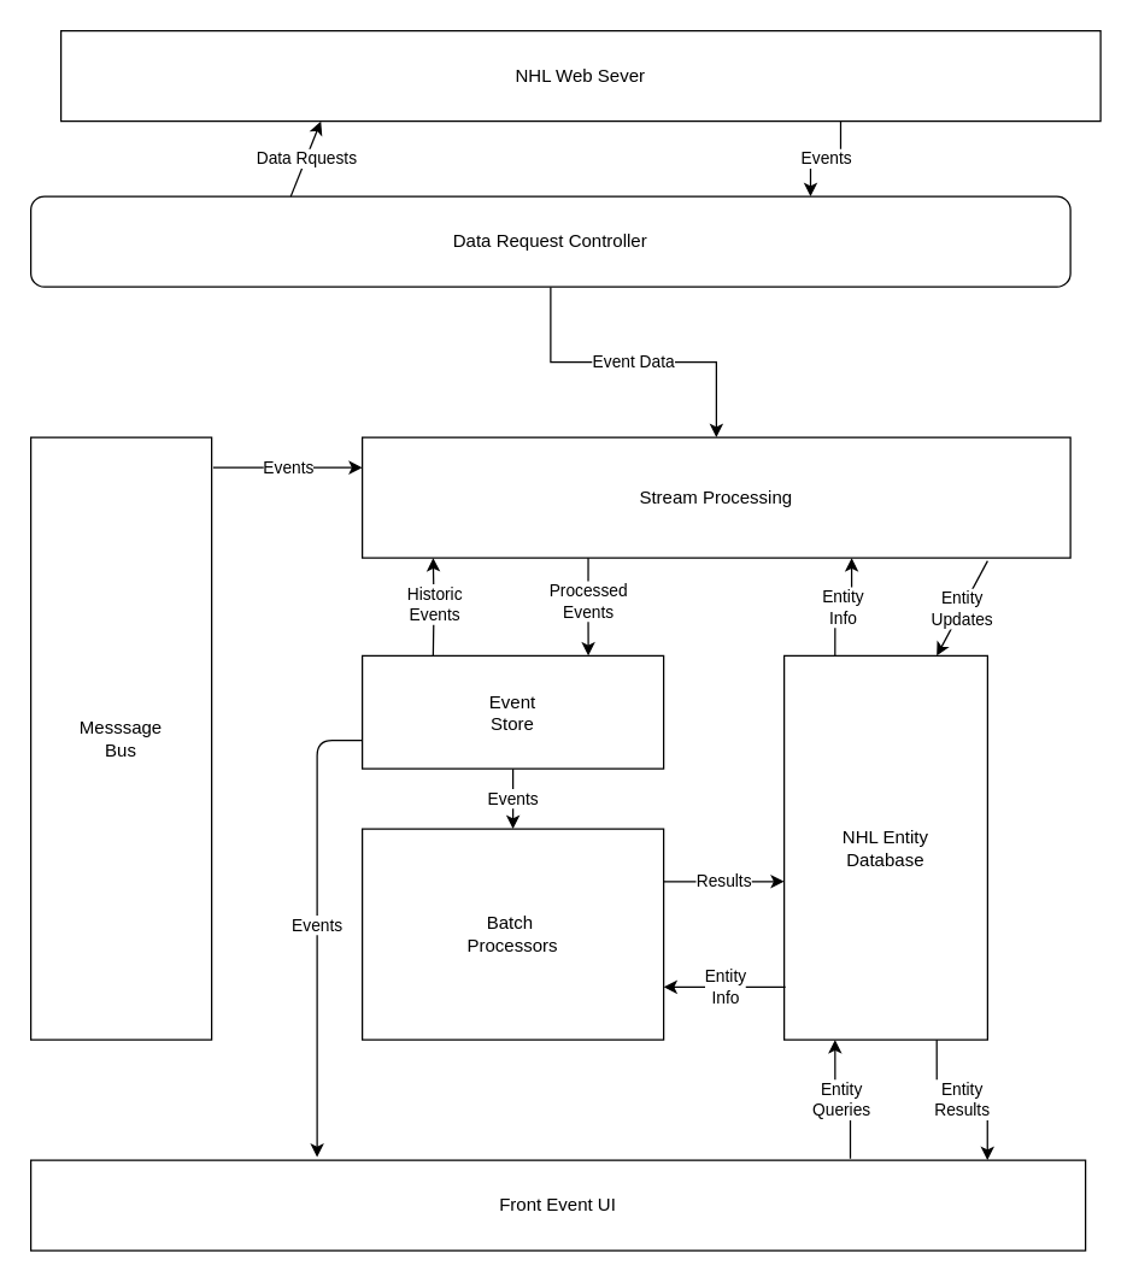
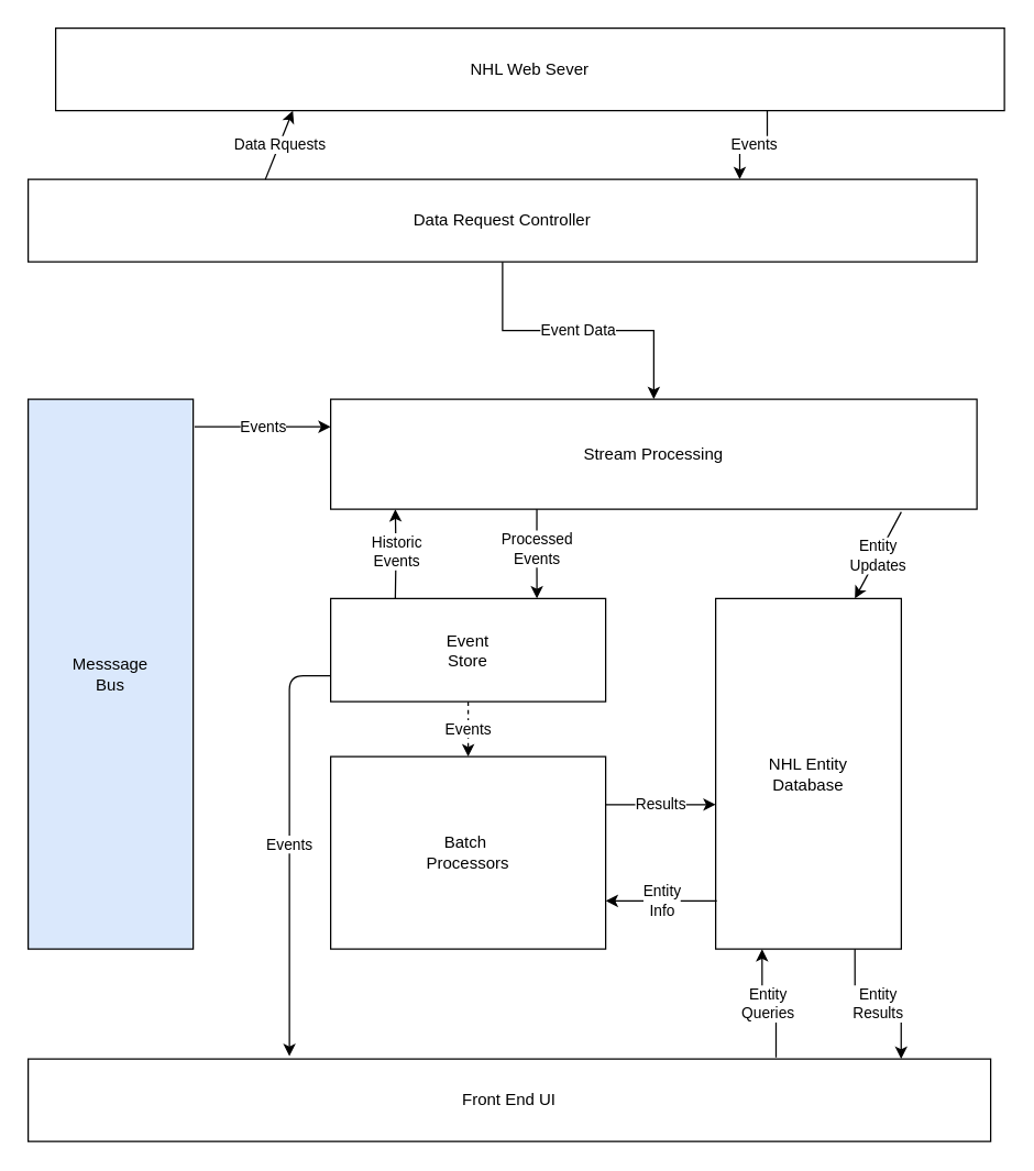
- <mxCell id="5" value="Data Request Controller" style="whiteSpace=wrap;html=1;rounded=1;" vertex="1" parent="1"><mxGeometry x="20" y="130" width="690" height="60" as="geometry" /></mxCell>
+ <mxCell id="5" value="Data Request Controller" style="rounded=0;whiteSpace=wrap;html=1;" vertex="1" parent="1"><mxGeometry x="20" y="130" width="690" height="60" as="geometry" /></mxCell>
- <mxCell id="10" value="Entity&lt;br&gt;Info" style="edgeStyle=orthogonalEdgeStyle;rounded=0;orthogonalLoop=1;jettySize=auto;html=1;exitX=0.25;exitY=0;exitDx=0;exitDy=0;entryX=0.691;entryY=1;entryDx=0;entryDy=0;entryPerimeter=0;" edge="1" parent="1" source="12" target="7"><mxGeometry relative="1" as="geometry" /></mxCell>
- <mxCell id="6" value="Messsage&lt;br&gt;Bus" style="rounded=0;whiteSpace=wrap;html=1;" vertex="1" parent="1"><mxGeometry x="20" y="290" width="120" height="400" as="geometry" /></mxCell>
+ <mxCell id="6" value="Messsage&lt;br&gt;Bus" style="rounded=0;whiteSpace=wrap;html=1;fillColor=#dae8fc;" vertex="1" parent="1"><mxGeometry x="20" y="290" width="120" height="400" as="geometry" /></mxCell>
- <mxCell id="8" value="Events" style="edgeStyle=orthogonalEdgeStyle;rounded=0;orthogonalLoop=1;jettySize=auto;html=1;exitX=0.5;exitY=1;exitDx=0;exitDy=0;entryX=0.5;entryY=0;entryDx=0;entryDy=0;" edge="1" parent="1" source="9" target="14"><mxGeometry relative="1" as="geometry" /></mxCell>
+ <mxCell id="8" value="Events" style="edgeStyle=orthogonalEdgeStyle;rounded=0;orthogonalLoop=1;jettySize=auto;html=1;exitX=0.5;exitY=1;exitDx=0;exitDy=0;entryX=0.5;entryY=0;entryDx=0;entryDy=0;dashed=1;" edge="1" parent="1" source="9" target="14"><mxGeometry relative="1" as="geometry" /></mxCell>
- <mxCell id="16" value="Front Event UI" style="rounded=0;whiteSpace=wrap;html=1;" vertex="1" parent="1"><mxGeometry x="20" y="770" width="700" height="60" as="geometry" /></mxCell>
+ <mxCell id="16" value="Front End UI" style="rounded=0;whiteSpace=wrap;html=1;" vertex="1" parent="1"><mxGeometry x="20" y="770" width="700" height="60" as="geometry" /></mxCell>
